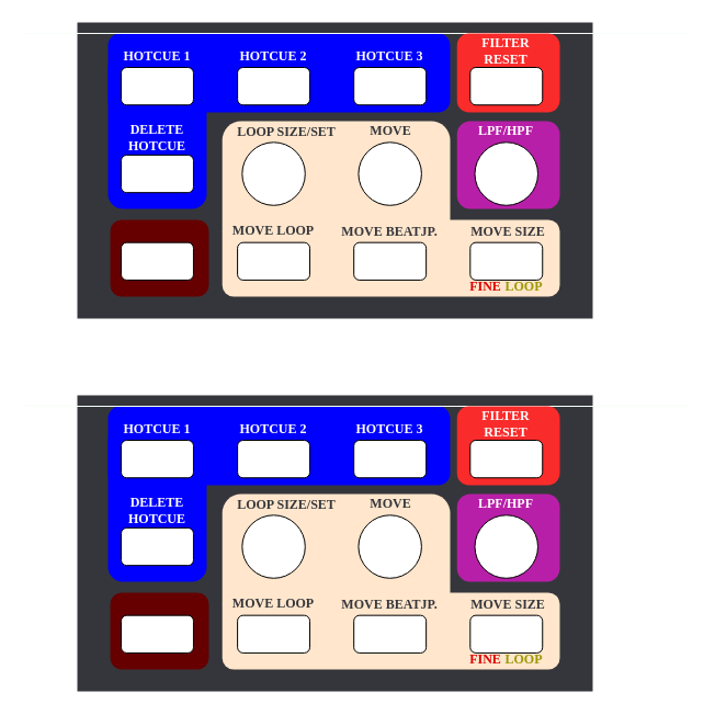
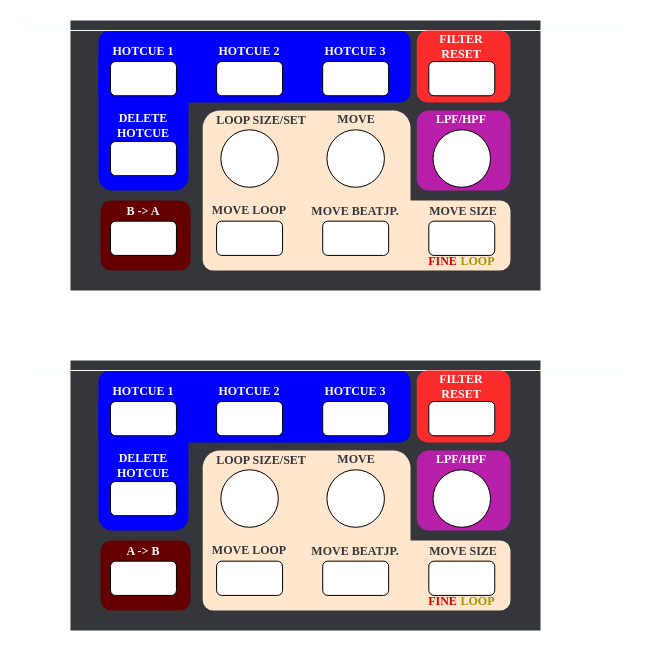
+ <mxCell id="25" value="B -&amp;gt; A" style="text;html=1;strokeColor=none;fillColor=none;align=center;verticalAlign=middle;whiteSpace=wrap;rounded=0;shadow=0;glass=0;sketch=0;fontColor=#FFFFFF;fontStyle=1;fontFamily=Tahoma;" parent="1" vertex="1"><mxGeometry x="102.97" y="200.67" width="80" height="20" as="geometry" /></mxCell>
+ <mxCell id="57" value="A -&amp;gt; B" style="text;html=1;strokeColor=none;fillColor=none;align=center;verticalAlign=middle;whiteSpace=wrap;rounded=0;shadow=0;glass=0;sketch=0;fontColor=#FFFFFF;fontStyle=1;fontFamily=Tahoma;movable=1;" parent="1" vertex="1"><mxGeometry x="102.97" y="540.67" width="80" height="20" as="geometry" /></mxCell>
